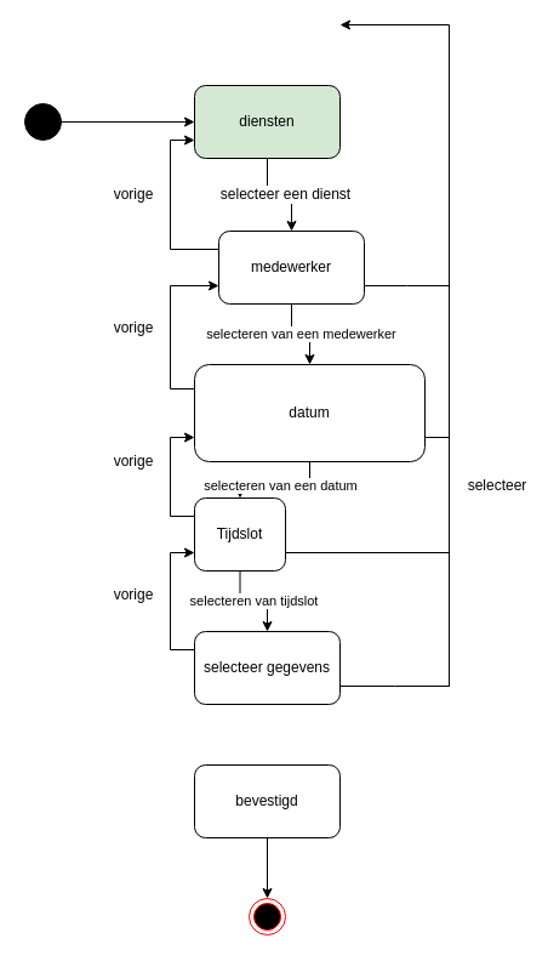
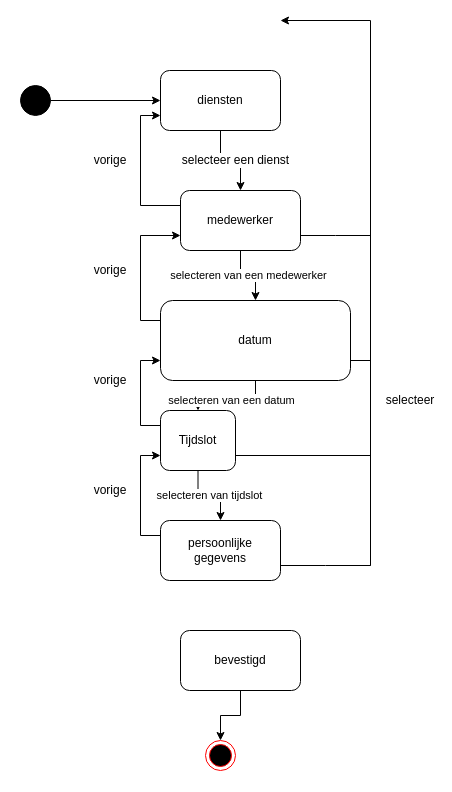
- <mxCell id="6" value="diensten" style="rounded=1;whiteSpace=wrap;html=1;fillColor=#d5e8d4;" parent="1" vertex="1"><mxGeometry x="160" y="70" width="120" height="60" as="geometry" /></mxCell>
+ <mxCell id="6" value="diensten" style="rounded=1;whiteSpace=wrap;html=1;fillColor=#FFFFFF;" parent="1" vertex="1"><mxGeometry x="160" y="70" width="120" height="60" as="geometry" /></mxCell>
- <mxCell id="21" value="selecteer gegevens" style="rounded=1;whiteSpace=wrap;html=1;fillColor=#FFFFFF;" parent="1" vertex="1"><mxGeometry x="160" y="520" width="120" height="60" as="geometry" /></mxCell>
+ <mxCell id="21" value="persoonlijke gegevens" style="rounded=1;whiteSpace=wrap;html=1;fillColor=#FFFFFF;" parent="1" vertex="1"><mxGeometry x="160" y="520" width="120" height="60" as="geometry" /></mxCell>
- <mxCell id="24" value="bevestigd" style="rounded=1;whiteSpace=wrap;html=1;fillColor=#FFFFFF;" parent="1" vertex="1"><mxGeometry x="160" y="630" width="120" height="60" as="geometry" /></mxCell>
+ <mxCell id="24" value="bevestigd" style="rounded=1;whiteSpace=wrap;html=1;fillColor=#FFFFFF;" parent="1" vertex="1"><mxGeometry x="180" y="630" width="120" height="60" as="geometry" /></mxCell>
